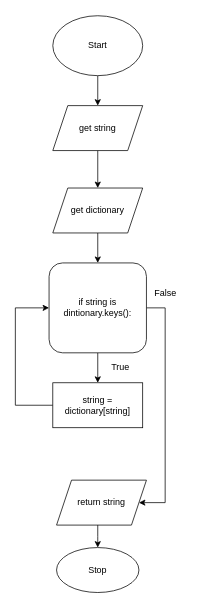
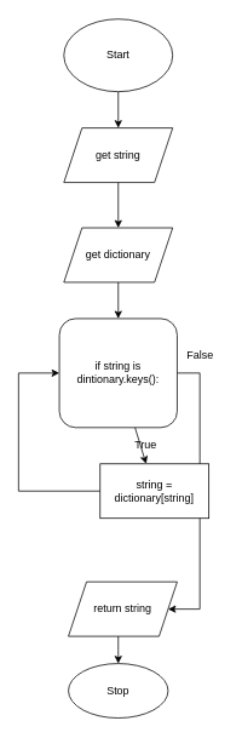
- <mxCell id="12" value="string = dictionary[string]" style="rounded=0;whiteSpace=wrap;html=1;" vertex="1" parent="1"><mxGeometry x="70" y="510" width="120" height="60" as="geometry" /></mxCell>
+ <mxCell id="12" value="string = dictionary[string]" style="rounded=0;whiteSpace=wrap;html=1;" vertex="1" parent="1"><mxGeometry x="110" y="510" width="120" height="60" as="geometry" /></mxCell>
